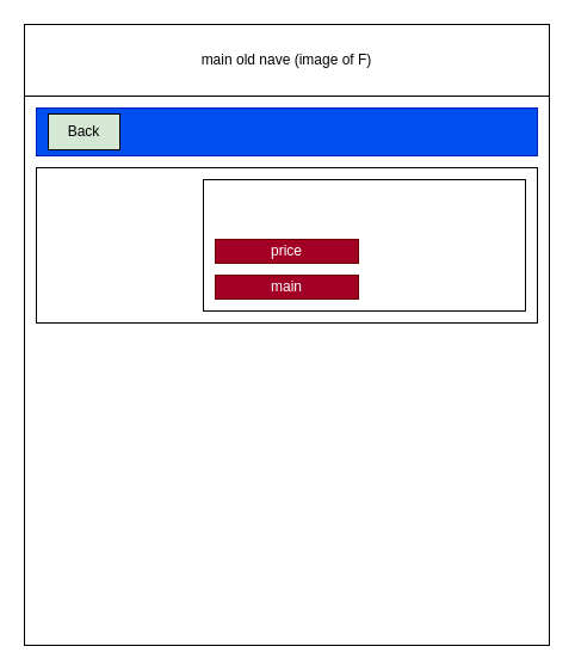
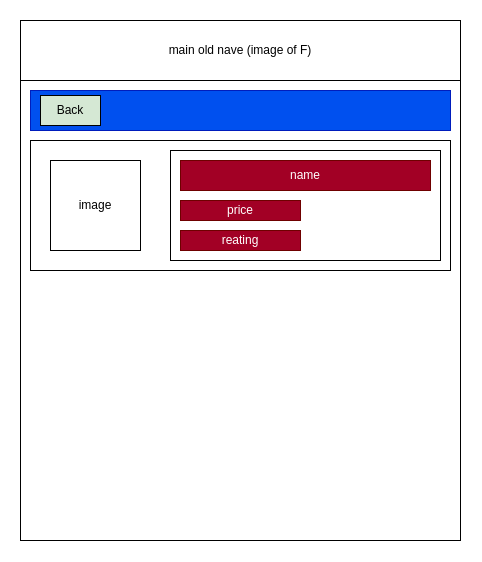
+ <mxCell id="9" value="name" style="rounded=0;whiteSpace=wrap;html=1;fillColor=#a20025;fontColor=#ffffff;strokeColor=#6F0000;" vertex="1" parent="1"><mxGeometry x="180" y="160" width="250" height="30" as="geometry" /></mxCell>
+ <mxCell id="7" value="image" style="whiteSpace=wrap;html=1;aspect=fixed;" vertex="1" parent="1"><mxGeometry x="50" y="160" width="90" height="90" as="geometry" /></mxCell>
- <mxCell id="11" value="main" style="rounded=0;whiteSpace=wrap;html=1;fillColor=#a20025;fontColor=#ffffff;strokeColor=#6F0000;" vertex="1" parent="1"><mxGeometry x="180" y="230" width="120" height="20" as="geometry" /></mxCell>
+ <mxCell id="11" value="reating" style="rounded=0;whiteSpace=wrap;html=1;fillColor=#a20025;fontColor=#ffffff;strokeColor=#6F0000;" vertex="1" parent="1"><mxGeometry x="180" y="230" width="120" height="20" as="geometry" /></mxCell>
